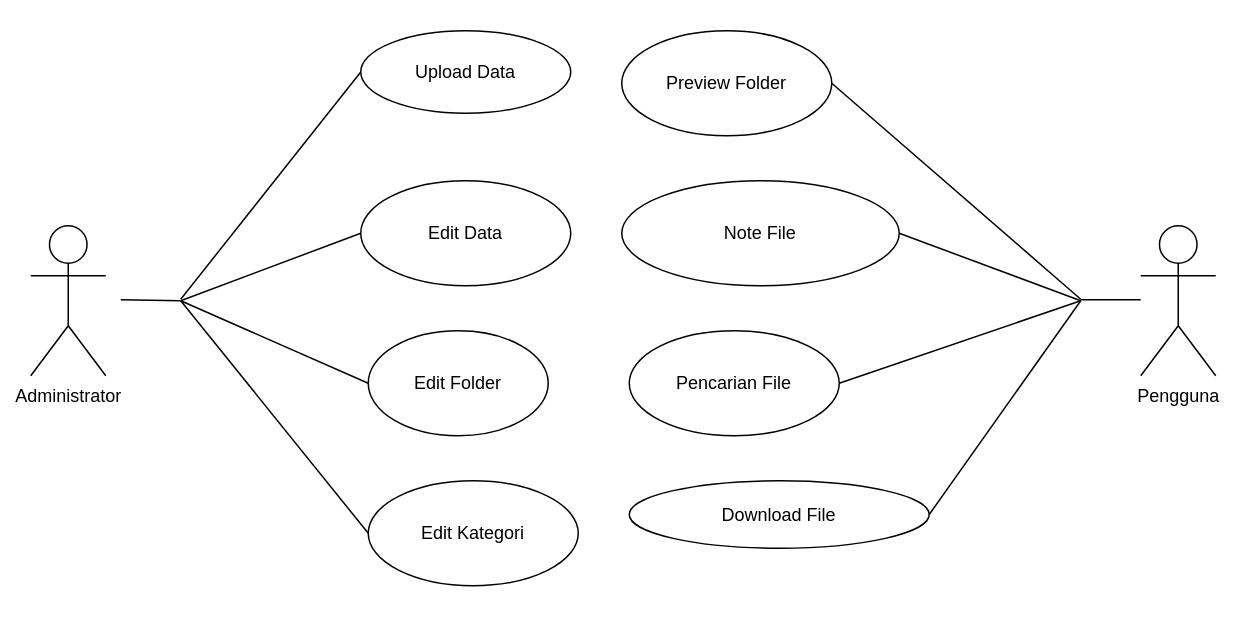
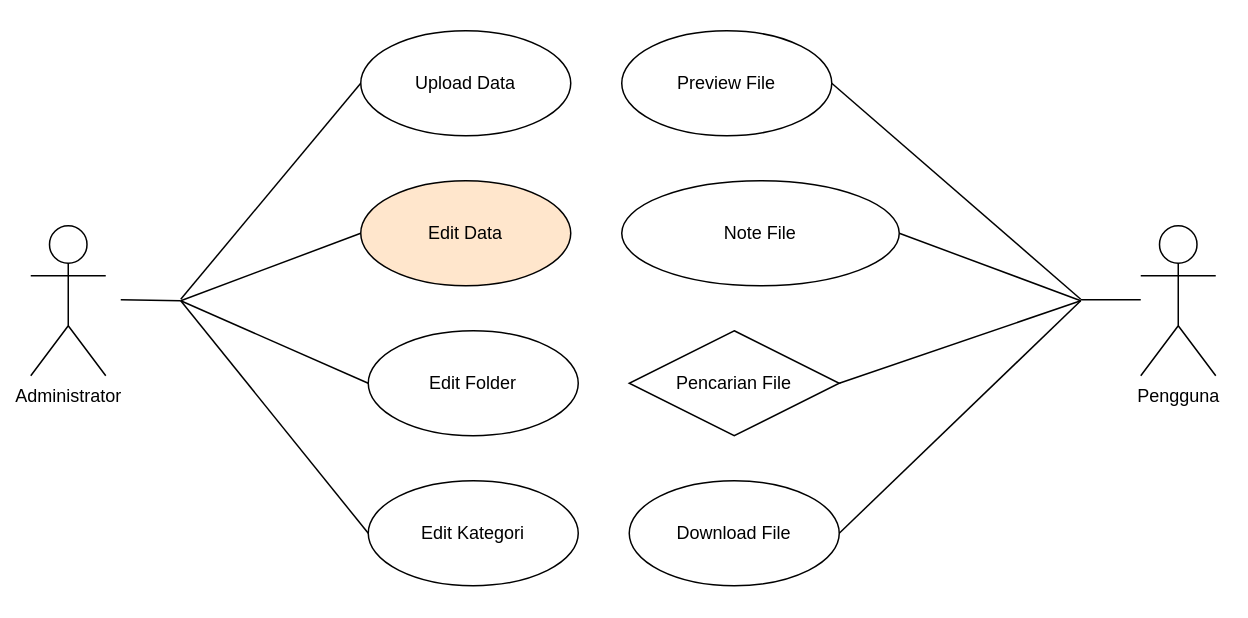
- <mxCell id="13" value="Upload Data" style="ellipse;whiteSpace=wrap;html=1;" parent="1" vertex="1"><mxGeometry x="240" y="20" width="140" height="55" as="geometry" /></mxCell>
+ <mxCell id="13" value="Upload Data" style="ellipse;whiteSpace=wrap;html=1;" parent="1" vertex="1"><mxGeometry x="240" y="20" width="140" height="70" as="geometry" /></mxCell>
- <mxCell id="4" value="Preview Folder" style="ellipse;whiteSpace=wrap;html=1;" parent="1" vertex="1"><mxGeometry x="414" y="20" width="140" height="70" as="geometry" /></mxCell>
+ <mxCell id="4" value="Preview File" style="ellipse;whiteSpace=wrap;html=1;" parent="1" vertex="1"><mxGeometry x="414" y="20" width="140" height="70" as="geometry" /></mxCell>
- <mxCell id="14" value="Edit Data" style="ellipse;whiteSpace=wrap;html=1;" parent="1" vertex="1"><mxGeometry x="240" y="120" width="140" height="70" as="geometry" /></mxCell>
+ <mxCell id="14" value="Edit Data" style="ellipse;whiteSpace=wrap;html=1;fillColor=#ffe6cc;" parent="1" vertex="1"><mxGeometry x="240" y="120" width="140" height="70" as="geometry" /></mxCell>
- <mxCell id="15" value="Edit Folder" style="ellipse;whiteSpace=wrap;html=1;" parent="1" vertex="1"><mxGeometry x="245" y="220" width="120" height="70" as="geometry" /></mxCell>
+ <mxCell id="15" value="Edit Folder" style="ellipse;whiteSpace=wrap;html=1;" parent="1" vertex="1"><mxGeometry x="245" y="220" width="140" height="70" as="geometry" /></mxCell>
- <mxCell id="6" value="Pencarian File" style="ellipse;whiteSpace=wrap;html=1;" parent="1" vertex="1"><mxGeometry x="419" y="220" width="140" height="70" as="geometry" /></mxCell>
+ <mxCell id="6" value="Pencarian File" style="rhombus;whiteSpace=wrap;html=1;" parent="1" vertex="1"><mxGeometry x="419" y="220" width="140" height="70" as="geometry" /></mxCell>
- <mxCell id="7" value="Download File" style="ellipse;whiteSpace=wrap;html=1;" parent="1" vertex="1"><mxGeometry x="419" y="320" width="200" height="45" as="geometry" /></mxCell>
+ <mxCell id="7" value="Download File" style="ellipse;whiteSpace=wrap;html=1;" parent="1" vertex="1"><mxGeometry x="419" y="320" width="140" height="70" as="geometry" /></mxCell>
